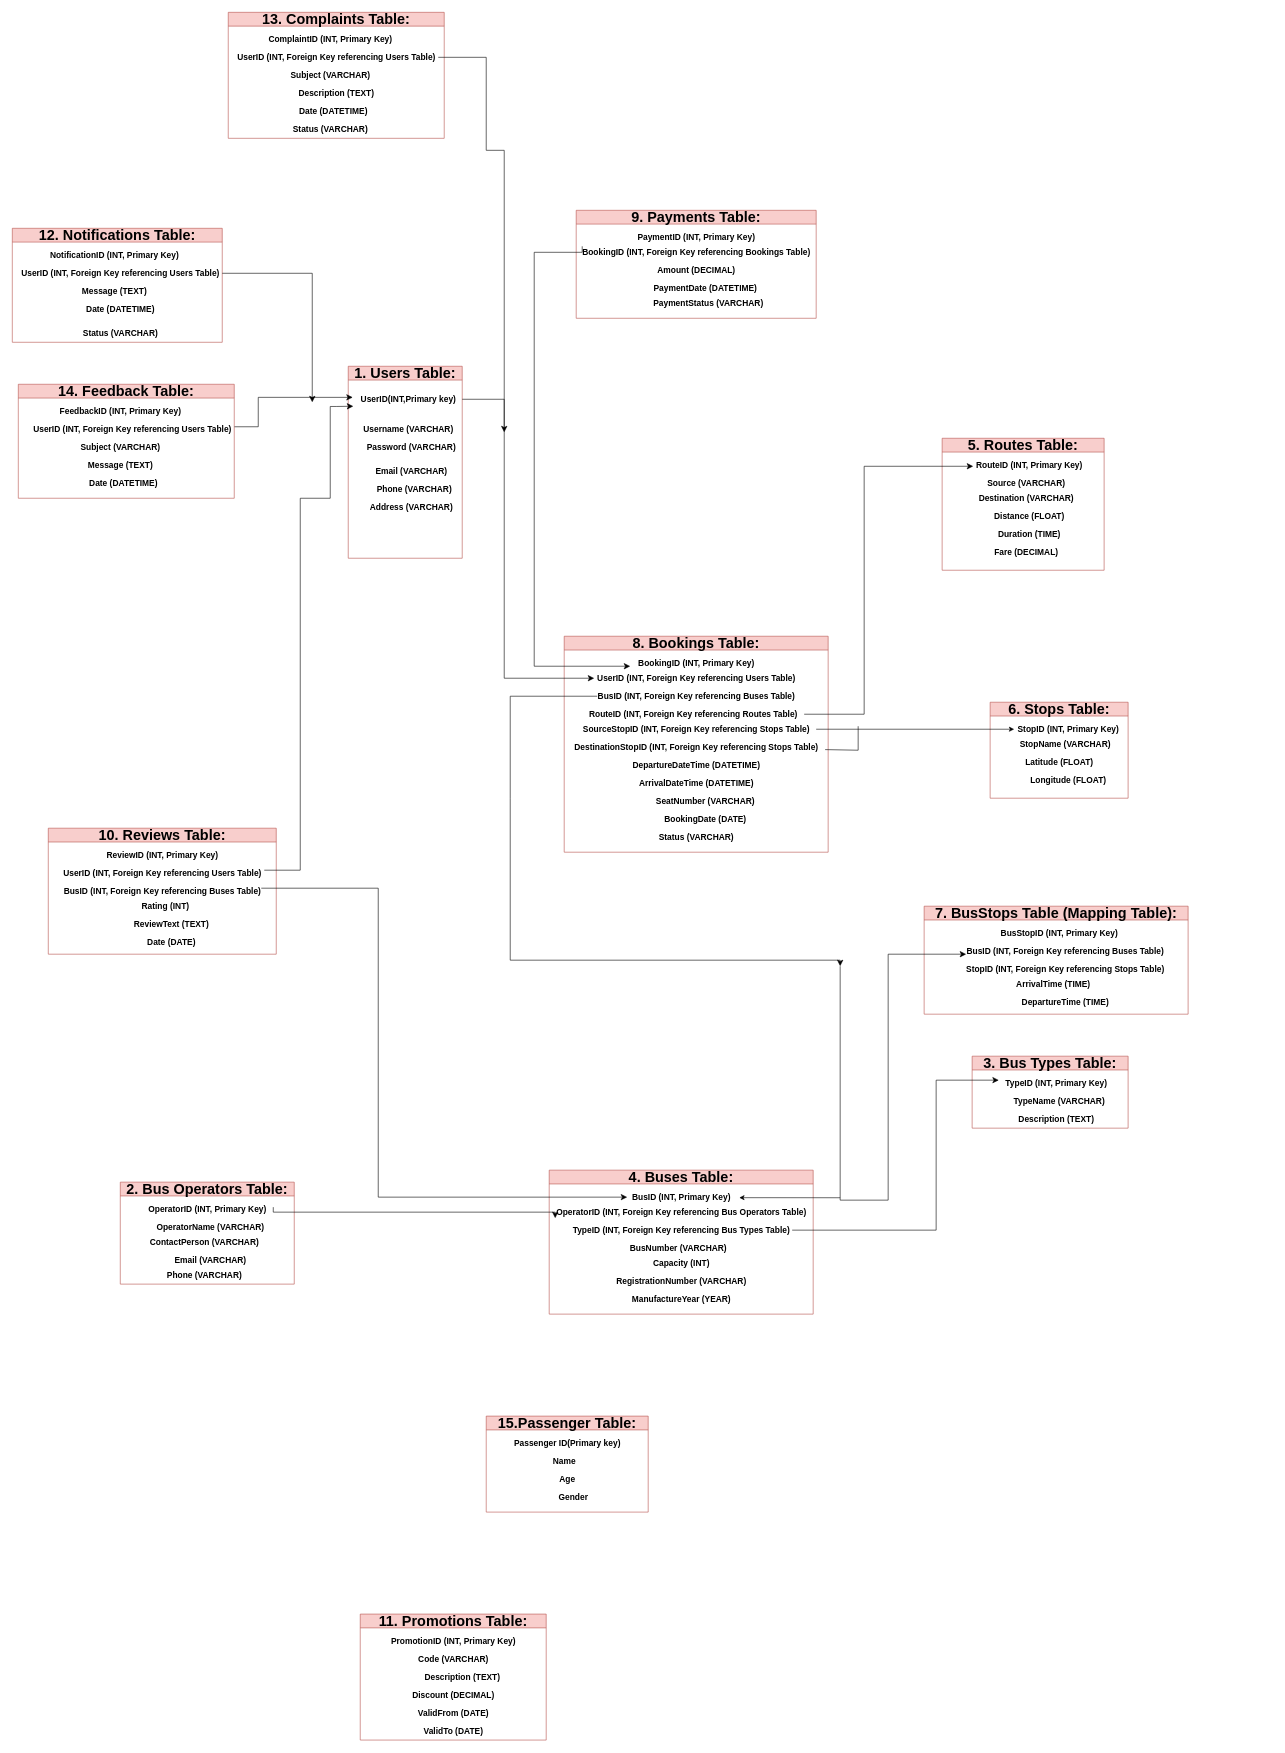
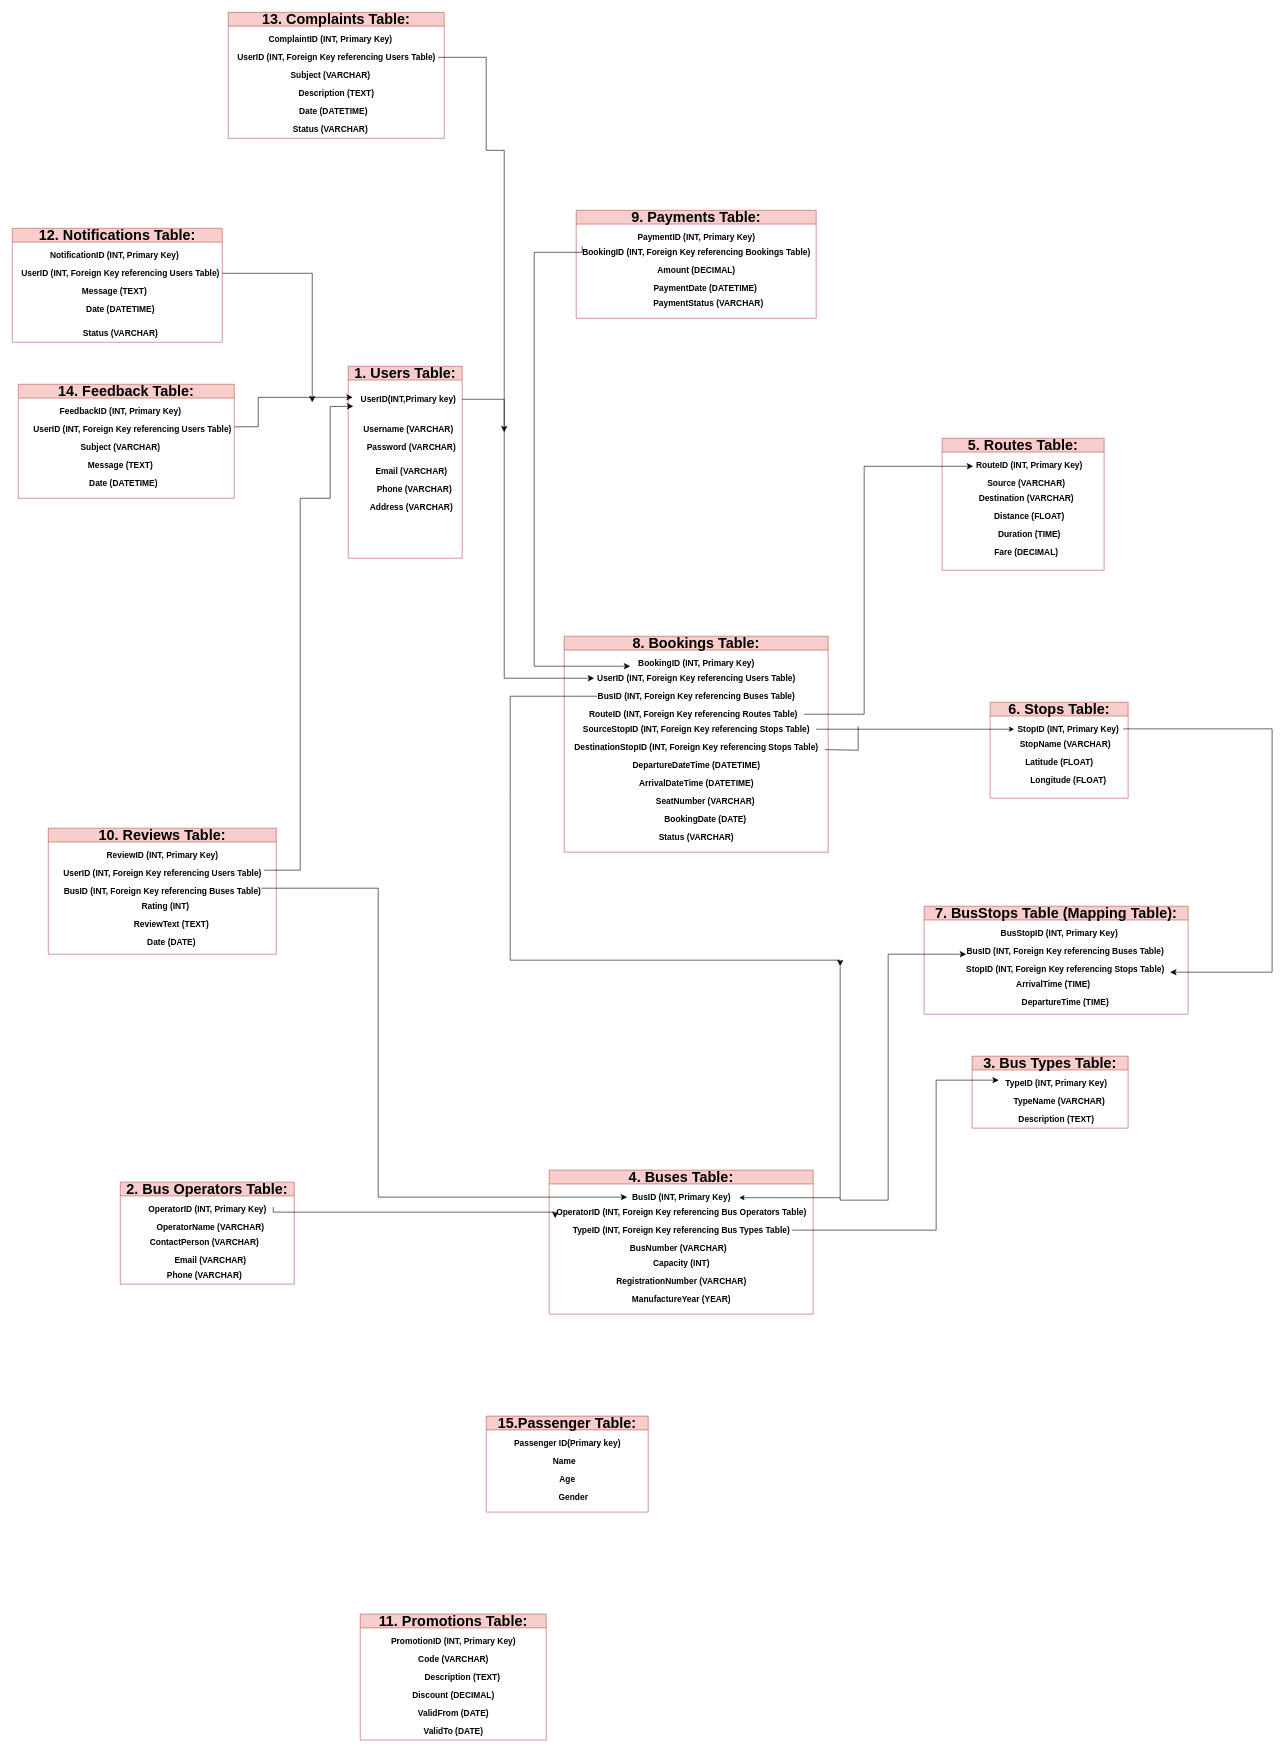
+ <mxCell id="110" value="" style="edgeStyle=segmentEdgeStyle;endArrow=classic;html=1;curved=0;rounded=0;endSize=8;startSize=8;sourcePerimeterSpacing=0;targetPerimeterSpacing=0;exitX=1.01;exitY=0.481;exitDx=0;exitDy=0;exitPerimeter=0;" edge="1" parent="1" source="36" target="43"><mxGeometry width="100" relative="1" as="geometry"><mxPoint x="2070" y="1410" as="sourcePoint" /><mxPoint x="1980" y="1620" as="targetPoint" /><Array as="points"><mxPoint x="2120" y="1214" /><mxPoint x="2120" y="1620" /></Array></mxGeometry></mxCell>
